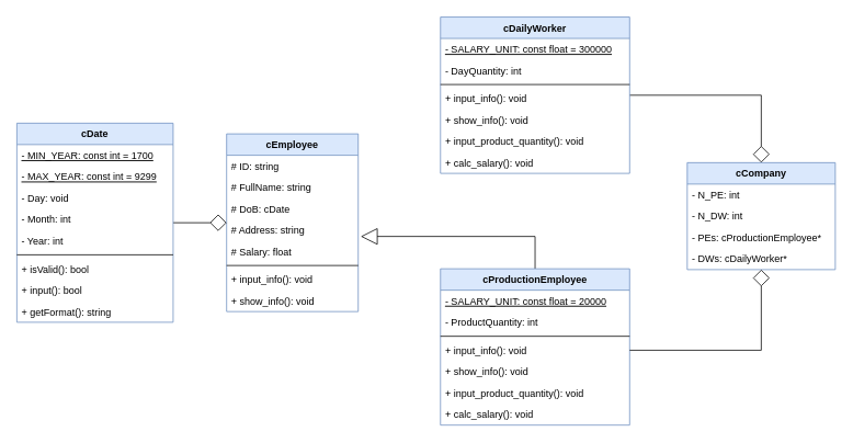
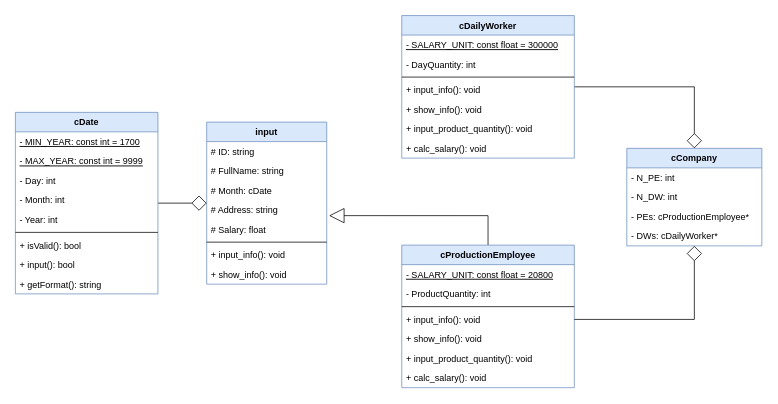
- <mxCell id="2" value="cEmployee" style="swimlane;fontStyle=1;align=center;verticalAlign=top;childLayout=stackLayout;horizontal=1;startSize=26;horizontalStack=0;resizeParent=1;resizeParentMax=0;resizeLast=0;collapsible=1;marginBottom=0;fillColor=#dae8fc;strokeColor=#6c8ebf;" parent="1" vertex="1"><mxGeometry x="275" y="162" width="160" height="216" as="geometry" /></mxCell>
+ <mxCell id="2" value="input" style="swimlane;fontStyle=1;align=center;verticalAlign=top;childLayout=stackLayout;horizontal=1;startSize=26;horizontalStack=0;resizeParent=1;resizeParentMax=0;resizeLast=0;collapsible=1;marginBottom=0;fillColor=#dae8fc;strokeColor=#6c8ebf;" parent="1" vertex="1"><mxGeometry x="275" y="162" width="160" height="216" as="geometry" /></mxCell>
- <mxCell id="14" value="- MAX_YEAR: const int = 9299" style="text;strokeColor=none;fillColor=none;align=left;verticalAlign=top;spacingLeft=4;spacingRight=4;overflow=hidden;rotatable=0;points=[[0,0.5],[1,0.5]];portConstraint=eastwest;fontStyle=4" parent="12" vertex="1"><mxGeometry y="52" width="190" height="26" as="geometry" /></mxCell>
+ <mxCell id="14" value="- MAX_YEAR: const int = 9999" style="text;strokeColor=none;fillColor=none;align=left;verticalAlign=top;spacingLeft=4;spacingRight=4;overflow=hidden;rotatable=0;points=[[0,0.5],[1,0.5]];portConstraint=eastwest;fontStyle=4" parent="12" vertex="1"><mxGeometry y="52" width="190" height="26" as="geometry" /></mxCell>
- <mxCell id="15" value="- Day: void" style="text;strokeColor=none;fillColor=none;align=left;verticalAlign=top;spacingLeft=4;spacingRight=4;overflow=hidden;rotatable=0;points=[[0,0.5],[1,0.5]];portConstraint=eastwest;" parent="12" vertex="1"><mxGeometry y="78" width="190" height="26" as="geometry" /></mxCell>
+ <mxCell id="15" value="- Day: int" style="text;strokeColor=none;fillColor=none;align=left;verticalAlign=top;spacingLeft=4;spacingRight=4;overflow=hidden;rotatable=0;points=[[0,0.5],[1,0.5]];portConstraint=eastwest;" parent="12" vertex="1"><mxGeometry y="78" width="190" height="26" as="geometry" /></mxCell>
- <mxCell id="5" value="# DoB: cDate" style="text;strokeColor=none;fillColor=none;align=left;verticalAlign=top;spacingLeft=4;spacingRight=4;overflow=hidden;rotatable=0;points=[[0,0.5],[1,0.5]];portConstraint=eastwest;" parent="2" vertex="1"><mxGeometry y="78" width="160" height="26" as="geometry" /></mxCell>
+ <mxCell id="5" value="# Month: cDate" style="text;strokeColor=none;fillColor=none;align=left;verticalAlign=top;spacingLeft=4;spacingRight=4;overflow=hidden;rotatable=0;points=[[0,0.5],[1,0.5]];portConstraint=eastwest;" parent="2" vertex="1"><mxGeometry y="78" width="160" height="26" as="geometry" /></mxCell>
- <mxCell id="24" value="- SALARY_UNIT: const float = 20000" style="text;strokeColor=none;fillColor=none;align=left;verticalAlign=top;spacingLeft=4;spacingRight=4;overflow=hidden;rotatable=0;points=[[0,0.5],[1,0.5]];portConstraint=eastwest;fontStyle=4" parent="23" vertex="1"><mxGeometry y="26" width="230" height="26" as="geometry" /></mxCell>
+ <mxCell id="24" value="- SALARY_UNIT: const float = 20800" style="text;strokeColor=none;fillColor=none;align=left;verticalAlign=top;spacingLeft=4;spacingRight=4;overflow=hidden;rotatable=0;points=[[0,0.5],[1,0.5]];portConstraint=eastwest;fontStyle=4" parent="23" vertex="1"><mxGeometry y="26" width="230" height="26" as="geometry" /></mxCell>
